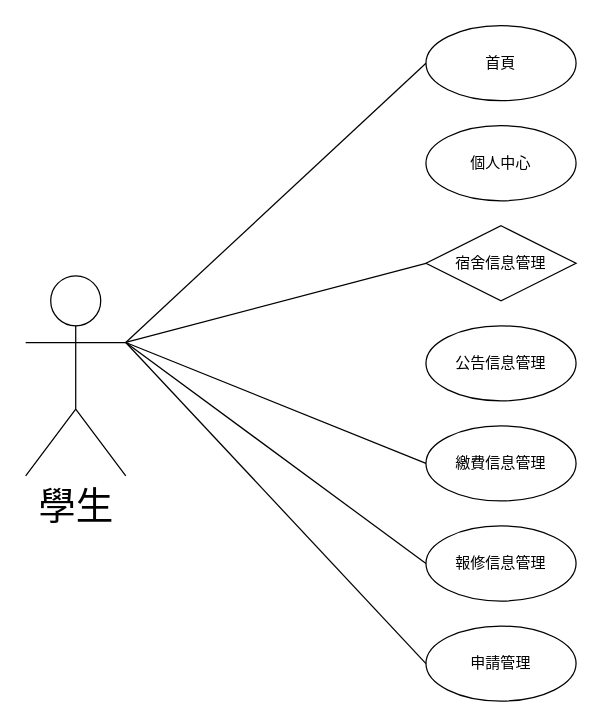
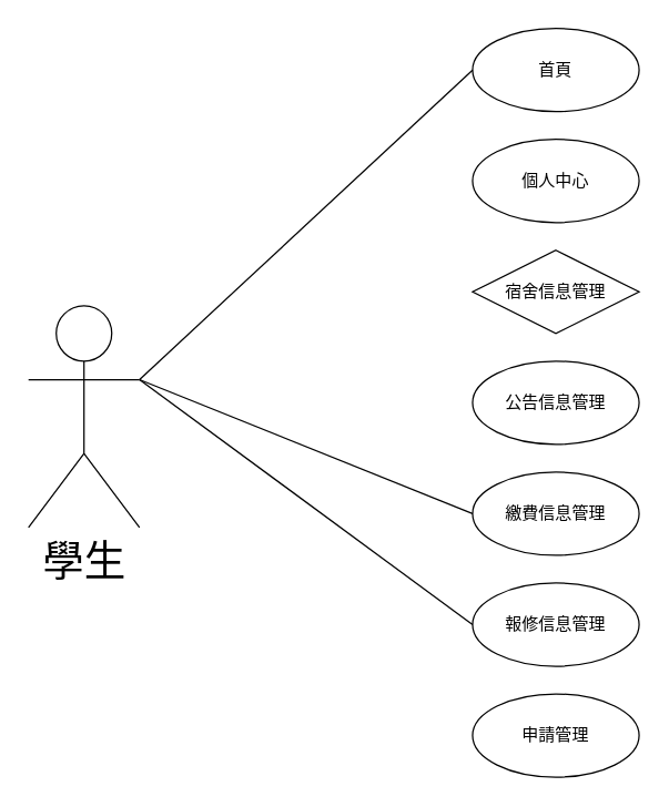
- <mxCell id="11" value="" style="endArrow=none;html=1;rounded=0;exitX=1;exitY=0.333;exitDx=0;exitDy=0;exitPerimeter=0;entryX=0;entryY=0.5;entryDx=0;entryDy=0;" edge="1" parent="1" source="2" target="7"><mxGeometry width="50" height="50" relative="1" as="geometry"><mxPoint x="110" y="283" as="sourcePoint" /><mxPoint x="350" y="60" as="targetPoint" /></mxGeometry></mxCell>
- <mxCell id="14" value="" style="endArrow=none;html=1;rounded=0;entryX=0;entryY=0.5;entryDx=0;entryDy=0;exitX=1;exitY=0.333;exitDx=0;exitDy=0;exitPerimeter=0;" edge="1" parent="1" source="2" target="9"><mxGeometry width="50" height="50" relative="1" as="geometry"><mxPoint x="110" y="330" as="sourcePoint" /><mxPoint x="390" y="100" as="targetPoint" /></mxGeometry></mxCell>
